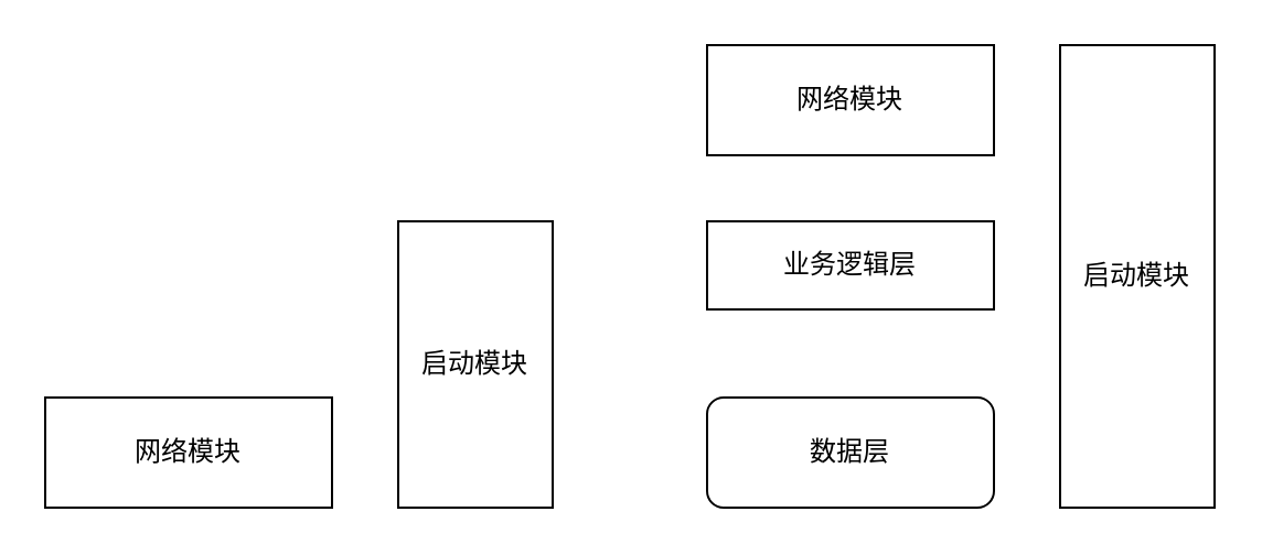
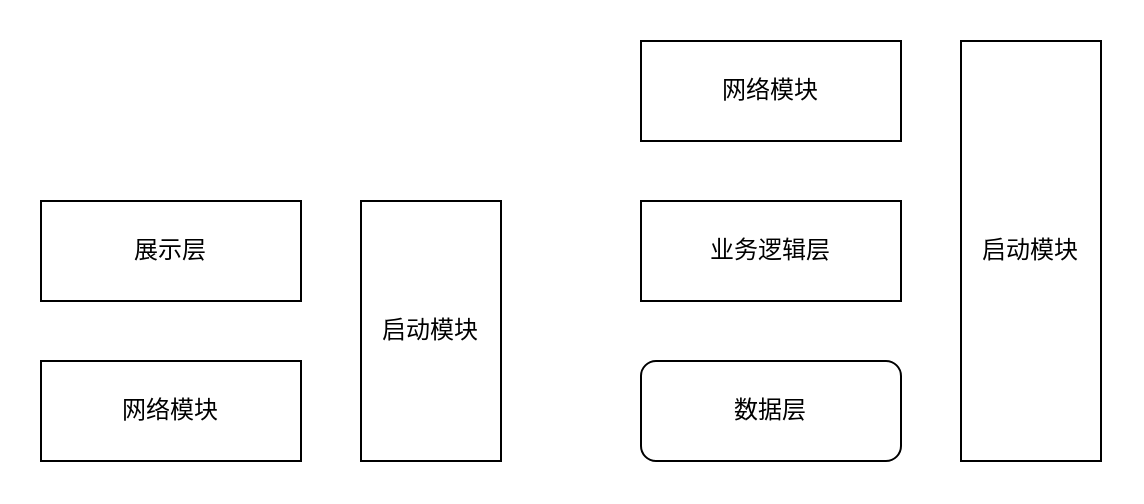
- <mxCell id="5" value="业务逻辑层" style="rounded=0;whiteSpace=wrap;html=1;" vertex="1" parent="1"><mxGeometry x="320" y="100" width="130" height="40" as="geometry" /></mxCell>
+ <mxCell id="5" value="业务逻辑层" style="rounded=0;whiteSpace=wrap;html=1;" vertex="1" parent="1"><mxGeometry x="320" y="100" width="130" height="50" as="geometry" /></mxCell>
+ <mxCell id="2" value="展示层" style="rounded=0;whiteSpace=wrap;html=1;" vertex="1" parent="1"><mxGeometry x="20" y="100" width="130" height="50" as="geometry" /></mxCell>
